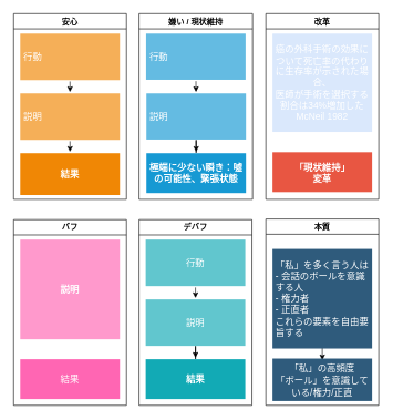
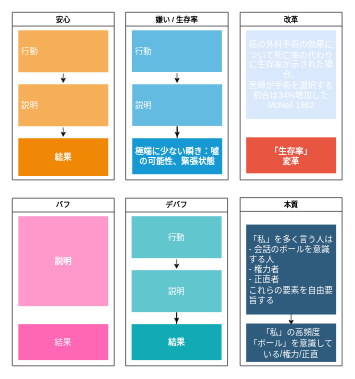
- <mxCell id="14" value="嫌い / 現状維持" style="swimlane;whiteSpace=wrap;html=1;startSize=23;" vertex="1" parent="1"><mxGeometry x="209" y="20" width="171" height="279.5" as="geometry" /></mxCell>
+ <mxCell id="14" value="嫌い / 生存率" style="swimlane;whiteSpace=wrap;html=1;startSize=23;" vertex="1" parent="1"><mxGeometry x="209" y="20" width="171" height="279.5" as="geometry" /></mxCell>
- <mxCell id="29" value="「現状維持」&lt;br style=&quot;border-color: var(--border-color);&quot;&gt;変革" style="rounded=1;whiteSpace=wrap;html=1;shadow=0;labelBackgroundColor=none;strokeColor=none;strokeWidth=3;fillColor=#e85642;fontFamily=Helvetica;fontSize=14;fontColor=#FFFFFF;align=center;spacing=5;fontStyle=1;arcSize=0;perimeterSpacing=2;" vertex="1" parent="27"><mxGeometry x="10" y="208.5" width="150" height="60" as="geometry" /></mxCell>
+ <mxCell id="29" value="「生存率」&lt;br style=&quot;border-color: var(--border-color);&quot;&gt;変革" style="rounded=1;whiteSpace=wrap;html=1;shadow=0;labelBackgroundColor=none;strokeColor=none;strokeWidth=3;fillColor=#e85642;fontFamily=Helvetica;fontSize=14;fontColor=#FFFFFF;align=center;spacing=5;fontStyle=1;arcSize=0;perimeterSpacing=2;" vertex="1" parent="27"><mxGeometry x="10" y="208.5" width="150" height="60" as="geometry" /></mxCell>
